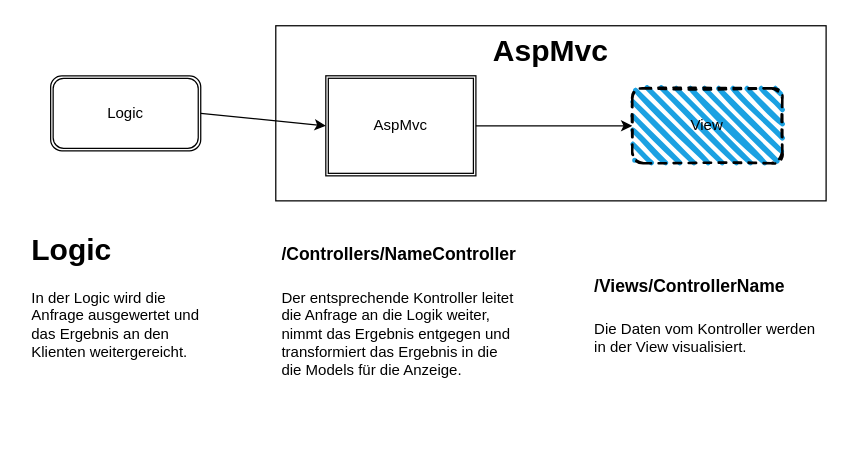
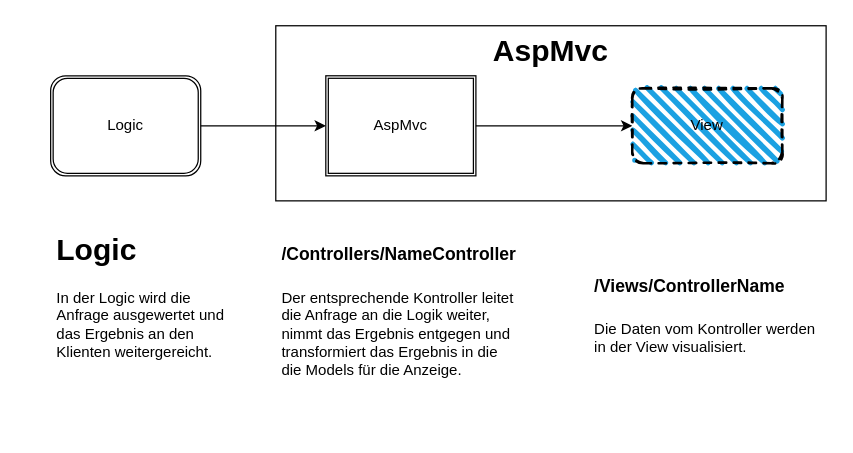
- <mxCell id="3" value="Logic" style="shape=ext;double=1;rounded=1;whiteSpace=wrap;html=1;" vertex="1" parent="1"><mxGeometry x="40" y="60" width="120" height="60" as="geometry" /></mxCell>
+ <mxCell id="3" value="Logic" style="shape=ext;double=1;rounded=1;whiteSpace=wrap;html=1;" vertex="1" parent="1"><mxGeometry x="40" y="60" width="120" height="80" as="geometry" /></mxCell>
- <mxCell id="8" value="&lt;h1&gt;&lt;span&gt;Logic&lt;/span&gt;&lt;/h1&gt;&lt;div&gt;In der Logic wird die Anfrage ausgewertet und das Ergebnis an den Klienten weitergereicht.&lt;/div&gt;" style="text;html=1;strokeColor=none;fillColor=none;spacing=5;spacingTop=-20;whiteSpace=wrap;overflow=hidden;rounded=0;" vertex="1" parent="1"><mxGeometry x="20" y="180" width="160" height="120" as="geometry" /></mxCell>
+ <mxCell id="8" value="&lt;h1&gt;&lt;span&gt;Logic&lt;/span&gt;&lt;/h1&gt;&lt;div&gt;In der Logic wird die Anfrage ausgewertet und das Ergebnis an den Klienten weitergereicht.&lt;/div&gt;" style="text;html=1;strokeColor=none;fillColor=none;spacing=5;spacingTop=-20;whiteSpace=wrap;overflow=hidden;rounded=0;" vertex="1" parent="1"><mxGeometry x="40" y="180" width="160" height="120" as="geometry" /></mxCell>
